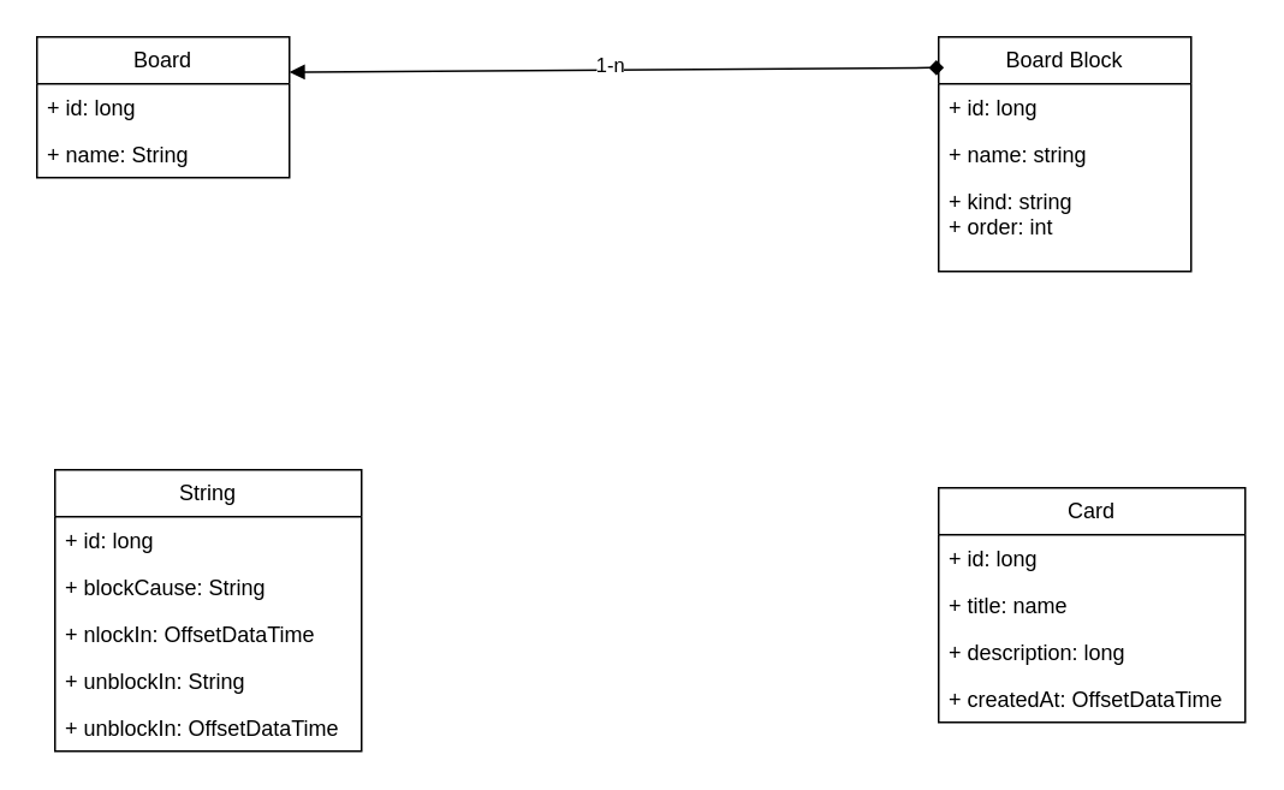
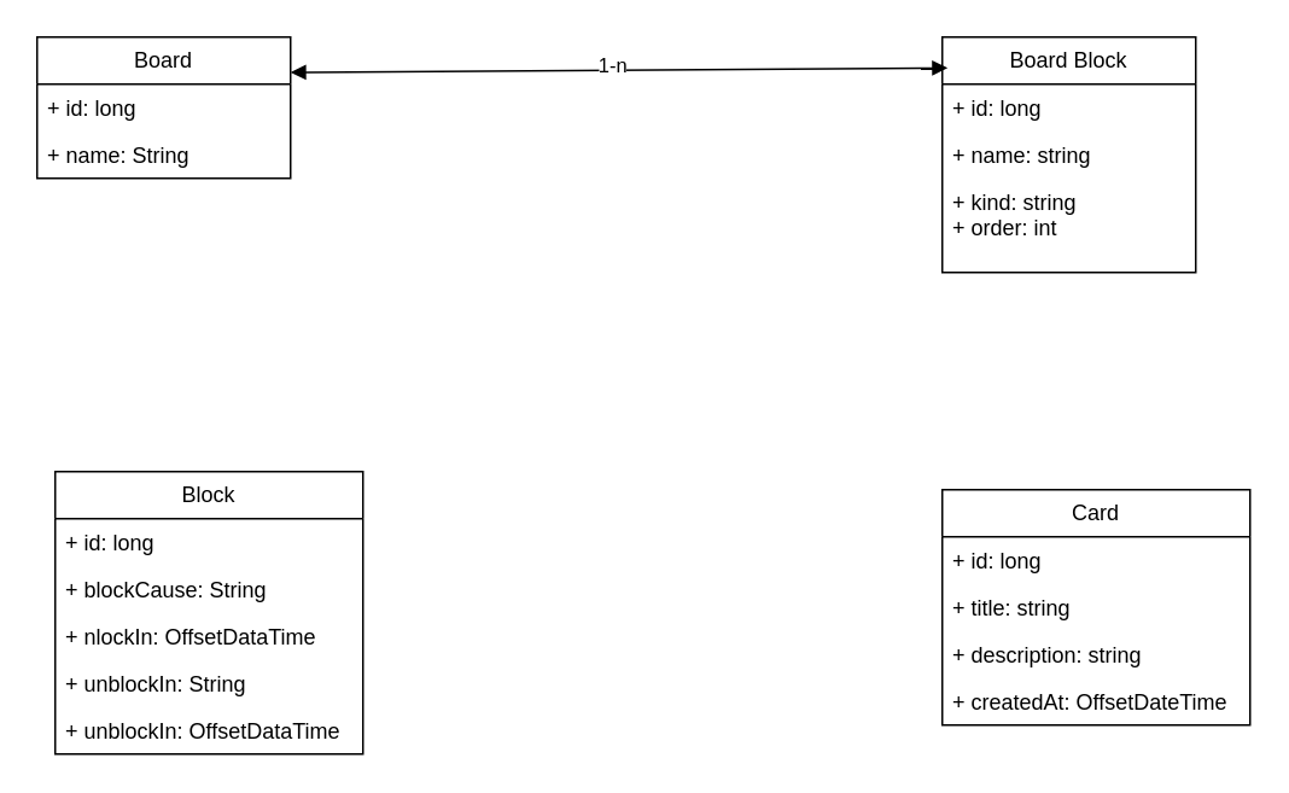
- <mxCell id="9" value="" style="endArrow=diamond;startArrow=block;endFill=1;startFill=1;html=1;rounded=0;exitX=1;exitY=0.25;exitDx=0;exitDy=0;entryX=0.021;entryY=0.131;entryDx=0;entryDy=0;entryPerimeter=0;" edge="1" parent="1" source="2" target="5"><mxGeometry width="160" relative="1" as="geometry"><mxPoint x="260" y="140" as="sourcePoint" /><mxPoint x="420" y="140" as="targetPoint" /></mxGeometry></mxCell>
+ <mxCell id="9" value="" style="endArrow=block;startArrow=block;endFill=1;startFill=1;html=1;rounded=0;exitX=1;exitY=0.25;exitDx=0;exitDy=0;entryX=0.021;entryY=0.131;entryDx=0;entryDy=0;entryPerimeter=0;" edge="1" parent="1" source="2" target="5"><mxGeometry width="160" relative="1" as="geometry"><mxPoint x="260" y="140" as="sourcePoint" /><mxPoint x="420" y="140" as="targetPoint" /></mxGeometry></mxCell>
- <mxCell id="16" value="String" style="swimlane;fontStyle=0;childLayout=stackLayout;horizontal=1;startSize=26;fillColor=none;horizontalStack=0;resizeParent=1;resizeParentMax=0;resizeLast=0;collapsible=1;marginBottom=0;whiteSpace=wrap;html=1;" vertex="1" parent="1"><mxGeometry x="30" y="260" width="170" height="156" as="geometry" /></mxCell>
+ <mxCell id="16" value="Block" style="swimlane;fontStyle=0;childLayout=stackLayout;horizontal=1;startSize=26;fillColor=none;horizontalStack=0;resizeParent=1;resizeParentMax=0;resizeLast=0;collapsible=1;marginBottom=0;whiteSpace=wrap;html=1;" vertex="1" parent="1"><mxGeometry x="30" y="260" width="170" height="156" as="geometry" /></mxCell>
- <mxCell id="13" value="+ title: name" style="text;strokeColor=none;fillColor=none;align=left;verticalAlign=top;spacingLeft=4;spacingRight=4;overflow=hidden;rotatable=0;points=[[0,0.5],[1,0.5]];portConstraint=eastwest;whiteSpace=wrap;html=1;" vertex="1" parent="11"><mxGeometry y="52" width="170" height="26" as="geometry" /></mxCell>
+ <mxCell id="13" value="+ title: string" style="text;strokeColor=none;fillColor=none;align=left;verticalAlign=top;spacingLeft=4;spacingRight=4;overflow=hidden;rotatable=0;points=[[0,0.5],[1,0.5]];portConstraint=eastwest;whiteSpace=wrap;html=1;" vertex="1" parent="11"><mxGeometry y="52" width="170" height="26" as="geometry" /></mxCell>
- <mxCell id="14" value="+ description: long" style="text;strokeColor=none;fillColor=none;align=left;verticalAlign=top;spacingLeft=4;spacingRight=4;overflow=hidden;rotatable=0;points=[[0,0.5],[1,0.5]];portConstraint=eastwest;whiteSpace=wrap;html=1;" vertex="1" parent="11"><mxGeometry y="78" width="170" height="26" as="geometry" /></mxCell>
+ <mxCell id="14" value="+ description: string" style="text;strokeColor=none;fillColor=none;align=left;verticalAlign=top;spacingLeft=4;spacingRight=4;overflow=hidden;rotatable=0;points=[[0,0.5],[1,0.5]];portConstraint=eastwest;whiteSpace=wrap;html=1;" vertex="1" parent="11"><mxGeometry y="78" width="170" height="26" as="geometry" /></mxCell>
- <mxCell id="15" value="+ createdAt: OffsetDataTime" style="text;strokeColor=none;fillColor=none;align=left;verticalAlign=top;spacingLeft=4;spacingRight=4;overflow=hidden;rotatable=0;points=[[0,0.5],[1,0.5]];portConstraint=eastwest;whiteSpace=wrap;html=1;" vertex="1" parent="11"><mxGeometry y="104" width="170" height="26" as="geometry" /></mxCell>
+ <mxCell id="15" value="+ createdAt: OffsetDateTime" style="text;strokeColor=none;fillColor=none;align=left;verticalAlign=top;spacingLeft=4;spacingRight=4;overflow=hidden;rotatable=0;points=[[0,0.5],[1,0.5]];portConstraint=eastwest;whiteSpace=wrap;html=1;" vertex="1" parent="11"><mxGeometry y="104" width="170" height="26" as="geometry" /></mxCell>
